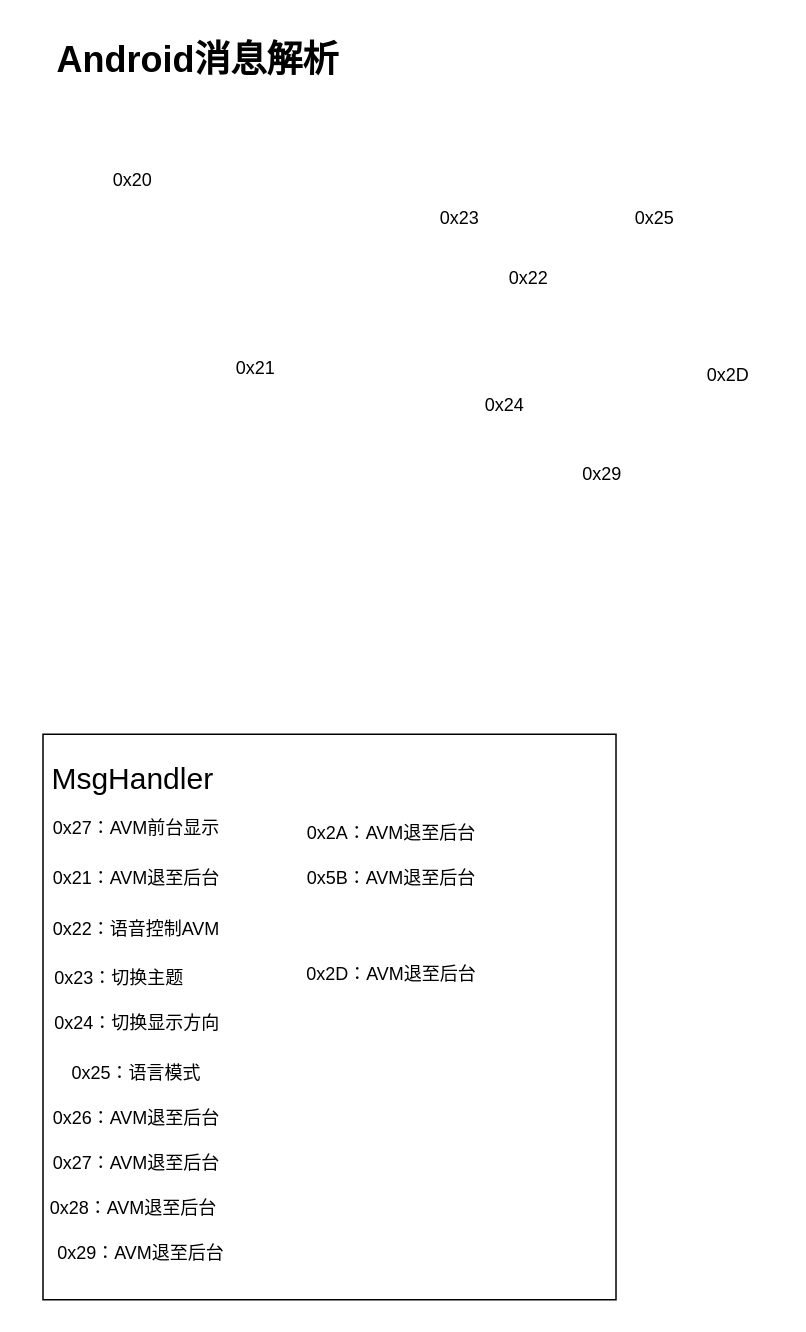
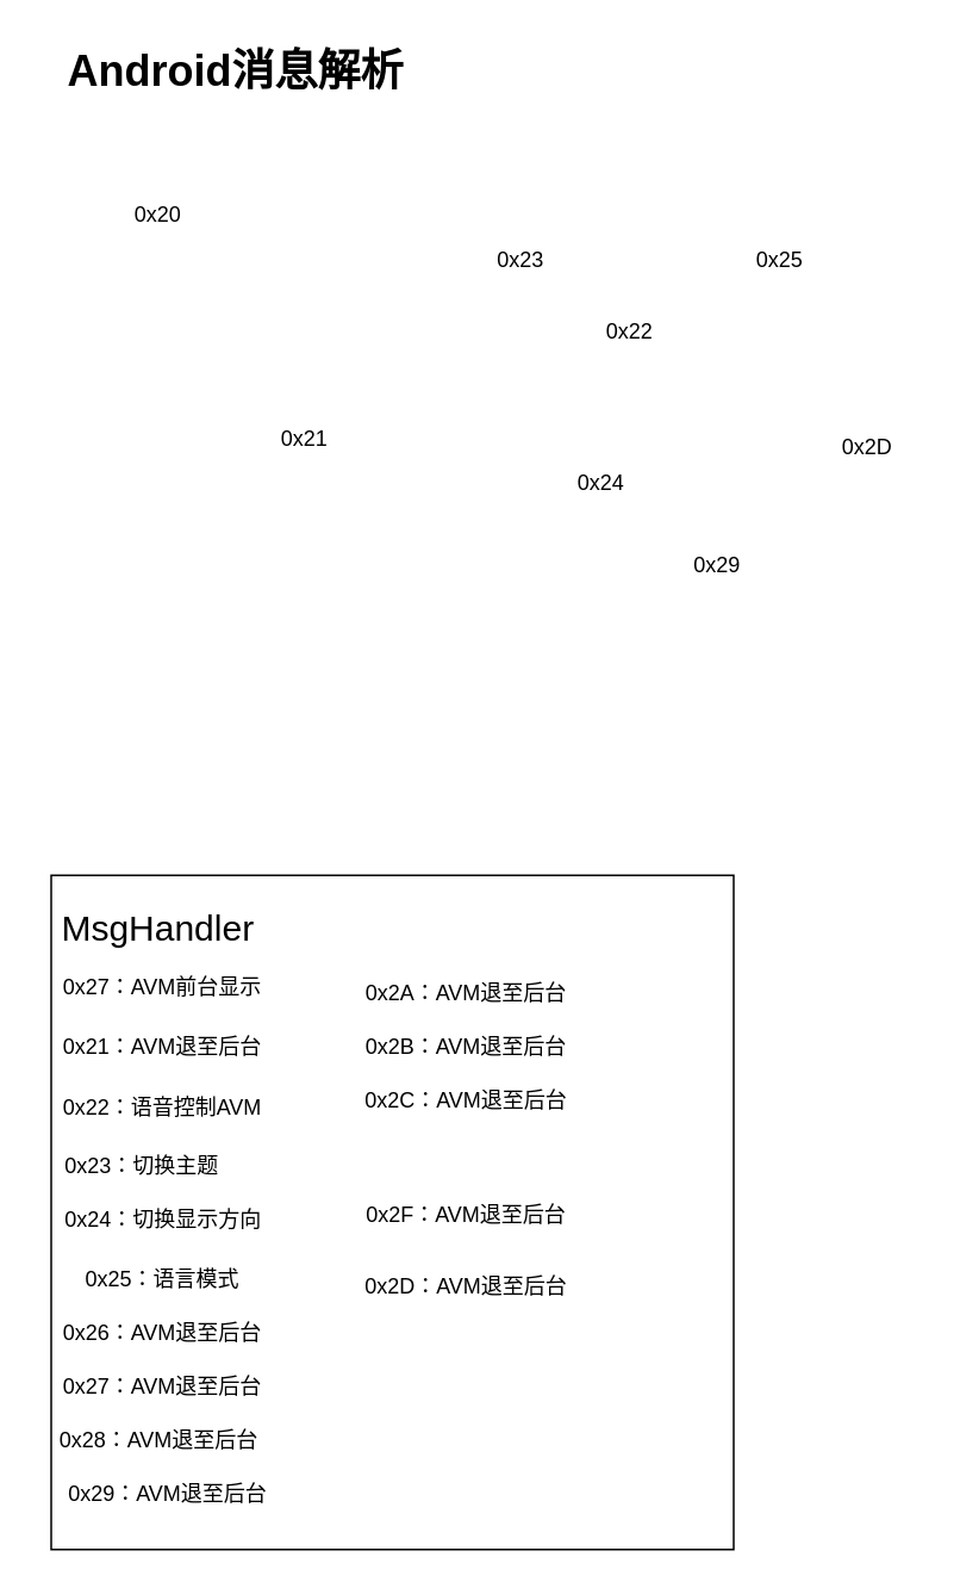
- <mxCell id="8" value="0x23" style="text;html=1;strokeColor=none;fillColor=none;align=center;verticalAlign=middle;whiteSpace=wrap;rounded=0;" vertex="1" parent="1"><mxGeometry x="276" y="130" width="60" height="30" as="geometry" /></mxCell>
+ <mxCell id="8" value="0x23" style="text;html=1;strokeColor=none;fillColor=none;align=center;verticalAlign=middle;whiteSpace=wrap;rounded=0;" vertex="1" parent="1"><mxGeometry x="261" y="130" width="60" height="30" as="geometry" /></mxCell>
- <mxCell id="25" value="0x5B：AVM退至后台" style="text;html=1;strokeColor=none;fillColor=none;align=center;verticalAlign=middle;whiteSpace=wrap;rounded=0;" vertex="1" parent="1"><mxGeometry x="193" y="570" width="135" height="30" as="geometry" /></mxCell>
+ <mxCell id="25" value="0x2B：AVM退至后台" style="text;html=1;strokeColor=none;fillColor=none;align=center;verticalAlign=middle;whiteSpace=wrap;rounded=0;" vertex="1" parent="1"><mxGeometry x="193" y="570" width="135" height="30" as="geometry" /></mxCell>
+ <mxCell id="26" value="0x2C：AVM退至后台" style="text;html=1;strokeColor=none;fillColor=none;align=center;verticalAlign=middle;whiteSpace=wrap;rounded=0;" vertex="1" parent="1"><mxGeometry x="193" y="600" width="135" height="30" as="geometry" /></mxCell>
- <mxCell id="27" value="0x2D：AVM退至后台" style="text;html=1;strokeColor=none;fillColor=none;align=center;verticalAlign=middle;whiteSpace=wrap;rounded=0;" vertex="1" parent="1"><mxGeometry x="193" y="634" width="135" height="30" as="geometry" /></mxCell>
+ <mxCell id="27" value="0x2D：AVM退至后台" style="text;html=1;strokeColor=none;fillColor=none;align=center;verticalAlign=middle;whiteSpace=wrap;rounded=0;" vertex="1" parent="1"><mxGeometry x="193" y="704" width="135" height="30" as="geometry" /></mxCell>
+ <mxCell id="28" value="0x2F：AVM退至后台" style="text;html=1;strokeColor=none;fillColor=none;align=center;verticalAlign=middle;whiteSpace=wrap;rounded=0;" vertex="1" parent="1"><mxGeometry x="193" y="664" width="135" height="30" as="geometry" /></mxCell>
